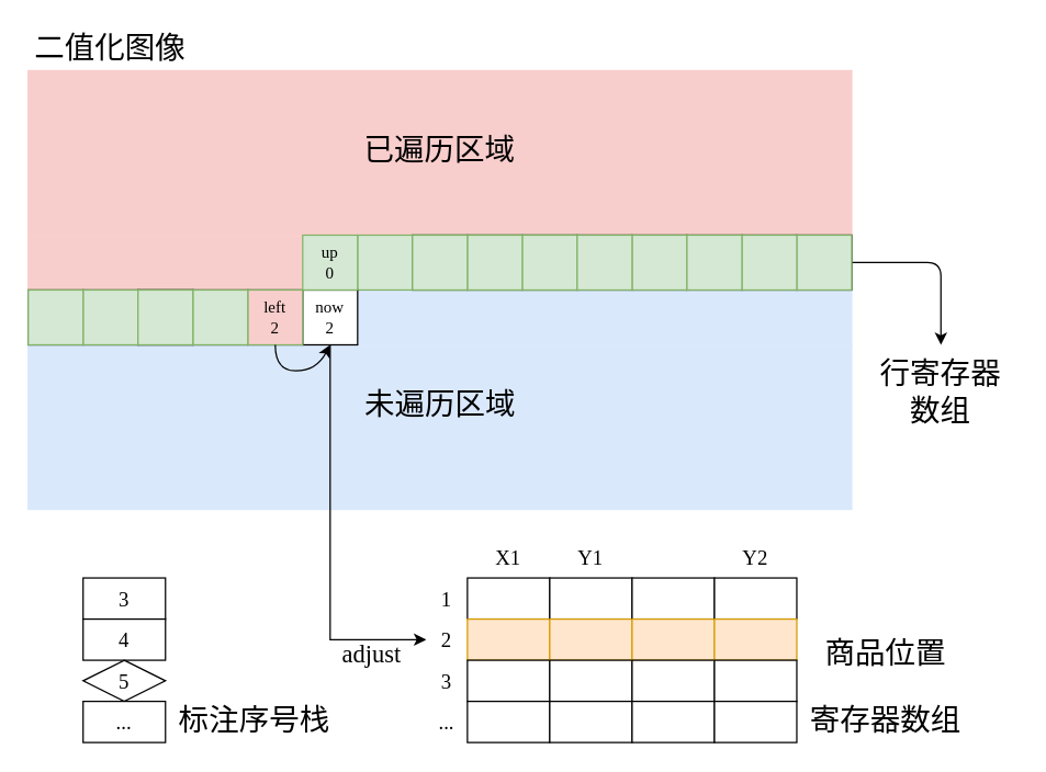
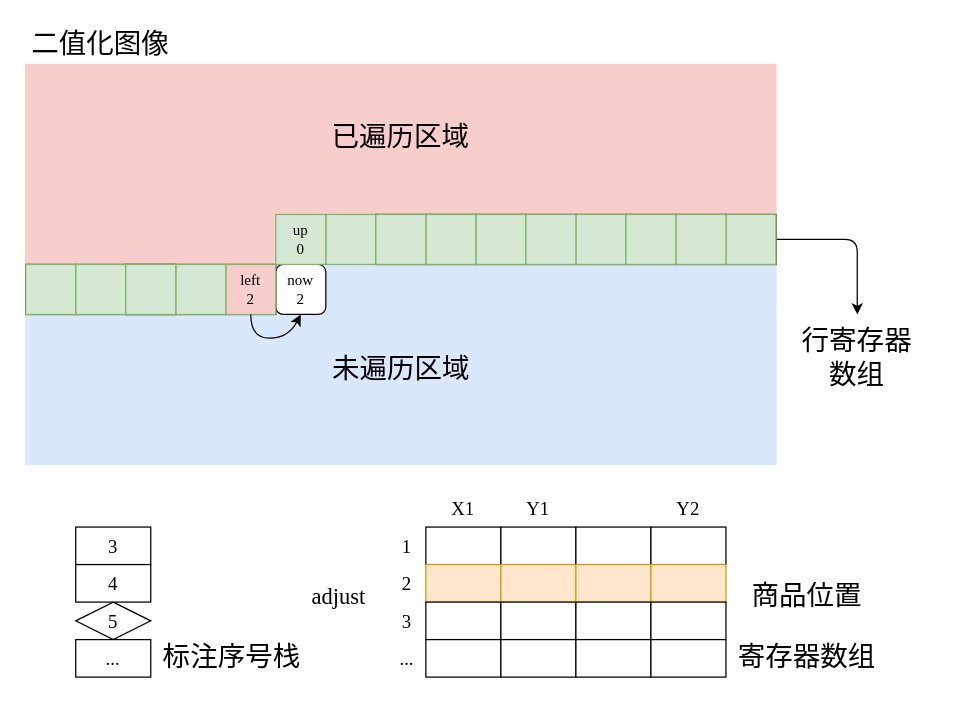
- <mxCell id="22" value="&lt;font face=&quot;Times New Roman&quot;&gt;now&lt;br&gt;2&lt;br&gt;&lt;/font&gt;" style="whiteSpace=wrap;html=1;aspect=fixed;" parent="1" vertex="1"><mxGeometry x="220" y="211" width="40" height="40" as="geometry" /></mxCell>
+ <mxCell id="22" value="&lt;font face=&quot;Times New Roman&quot;&gt;now&lt;br&gt;2&lt;br&gt;&lt;/font&gt;" style="whiteSpace=wrap;html=1;aspect=fixed;rounded=1;" parent="1" vertex="1"><mxGeometry x="220" y="211" width="40" height="40" as="geometry" /></mxCell>
- <mxCell id="21" style="edgeStyle=none;html=1;entryX=0;entryY=0.5;entryDx=0;entryDy=0;fontFamily=Times New Roman;fontSize=22;rounded=0;" parent="1" source="22" target="67" edge="1"><mxGeometry relative="1" as="geometry"><Array as="points"><mxPoint x="240" y="466" /></Array></mxGeometry></mxCell>
